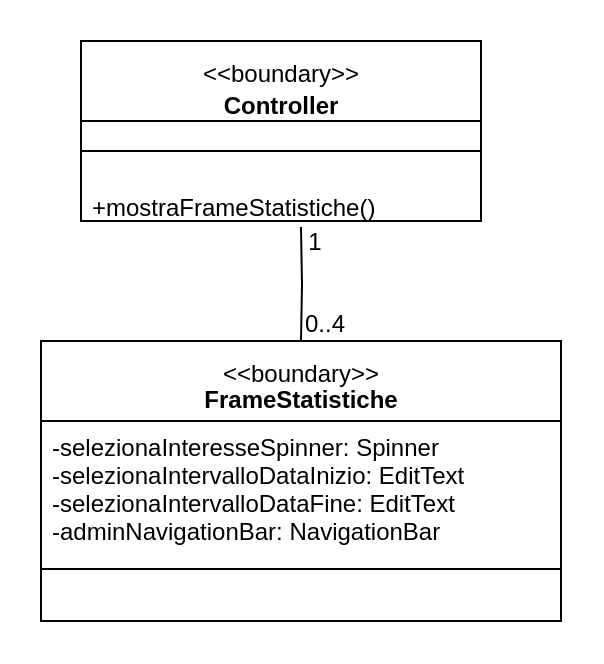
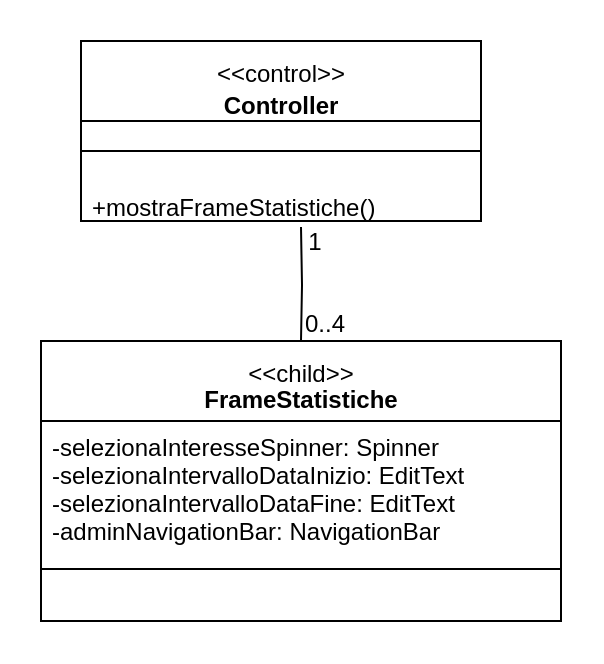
- <mxCell id="2" value="&lt;p style=&quot;border-color: var(--border-color); font-weight: 400; margin: 4px 0px 0px; line-height: 12px;&quot;&gt;&amp;lt;&amp;lt;boundary&amp;gt;&amp;gt;&lt;/p&gt;&lt;p style=&quot;border-color: var(--border-color); font-weight: 400; margin: 4px 0px 0px; line-height: 12px;&quot;&gt;&lt;b style=&quot;border-color: var(--border-color);&quot;&gt;Controller&lt;/b&gt;&lt;/p&gt;" style="swimlane;fontStyle=1;align=center;verticalAlign=top;childLayout=stackLayout;horizontal=1;startSize=40;horizontalStack=0;resizeParent=1;resizeParentMax=0;resizeLast=0;collapsible=1;marginBottom=0;html=1;" parent="1" vertex="1"><mxGeometry x="40" y="20" width="200" height="90" as="geometry" /></mxCell>
+ <mxCell id="2" value="&lt;p style=&quot;border-color: var(--border-color); font-weight: 400; margin: 4px 0px 0px; line-height: 12px;&quot;&gt;&amp;lt;&amp;lt;control&amp;gt;&amp;gt;&lt;/p&gt;&lt;p style=&quot;border-color: var(--border-color); font-weight: 400; margin: 4px 0px 0px; line-height: 12px;&quot;&gt;&lt;b style=&quot;border-color: var(--border-color);&quot;&gt;Controller&lt;/b&gt;&lt;/p&gt;" style="swimlane;fontStyle=1;align=center;verticalAlign=top;childLayout=stackLayout;horizontal=1;startSize=40;horizontalStack=0;resizeParent=1;resizeParentMax=0;resizeLast=0;collapsible=1;marginBottom=0;html=1;" parent="1" vertex="1"><mxGeometry x="40" y="20" width="200" height="90" as="geometry" /></mxCell>
- <mxCell id="5" value="&lt;p style=&quot;border-color: var(--border-color); font-weight: 400; margin: 4px 0px 0px; line-height: 12px;&quot;&gt;&amp;lt;&amp;lt;boundary&amp;gt;&amp;gt;&lt;/p&gt;FrameStatistiche" style="swimlane;fontStyle=1;align=center;verticalAlign=top;childLayout=stackLayout;horizontal=1;startSize=40;horizontalStack=0;resizeParent=1;resizeParentMax=0;resizeLast=0;collapsible=1;marginBottom=0;html=1;" parent="1" vertex="1"><mxGeometry x="20" y="170" width="260" height="140" as="geometry" /></mxCell>
+ <mxCell id="5" value="&lt;p style=&quot;border-color: var(--border-color); font-weight: 400; margin: 4px 0px 0px; line-height: 12px;&quot;&gt;&amp;lt;&amp;lt;child&amp;gt;&amp;gt;&lt;/p&gt;FrameStatistiche" style="swimlane;fontStyle=1;align=center;verticalAlign=top;childLayout=stackLayout;horizontal=1;startSize=40;horizontalStack=0;resizeParent=1;resizeParentMax=0;resizeLast=0;collapsible=1;marginBottom=0;html=1;" parent="1" vertex="1"><mxGeometry x="20" y="170" width="260" height="140" as="geometry" /></mxCell>
